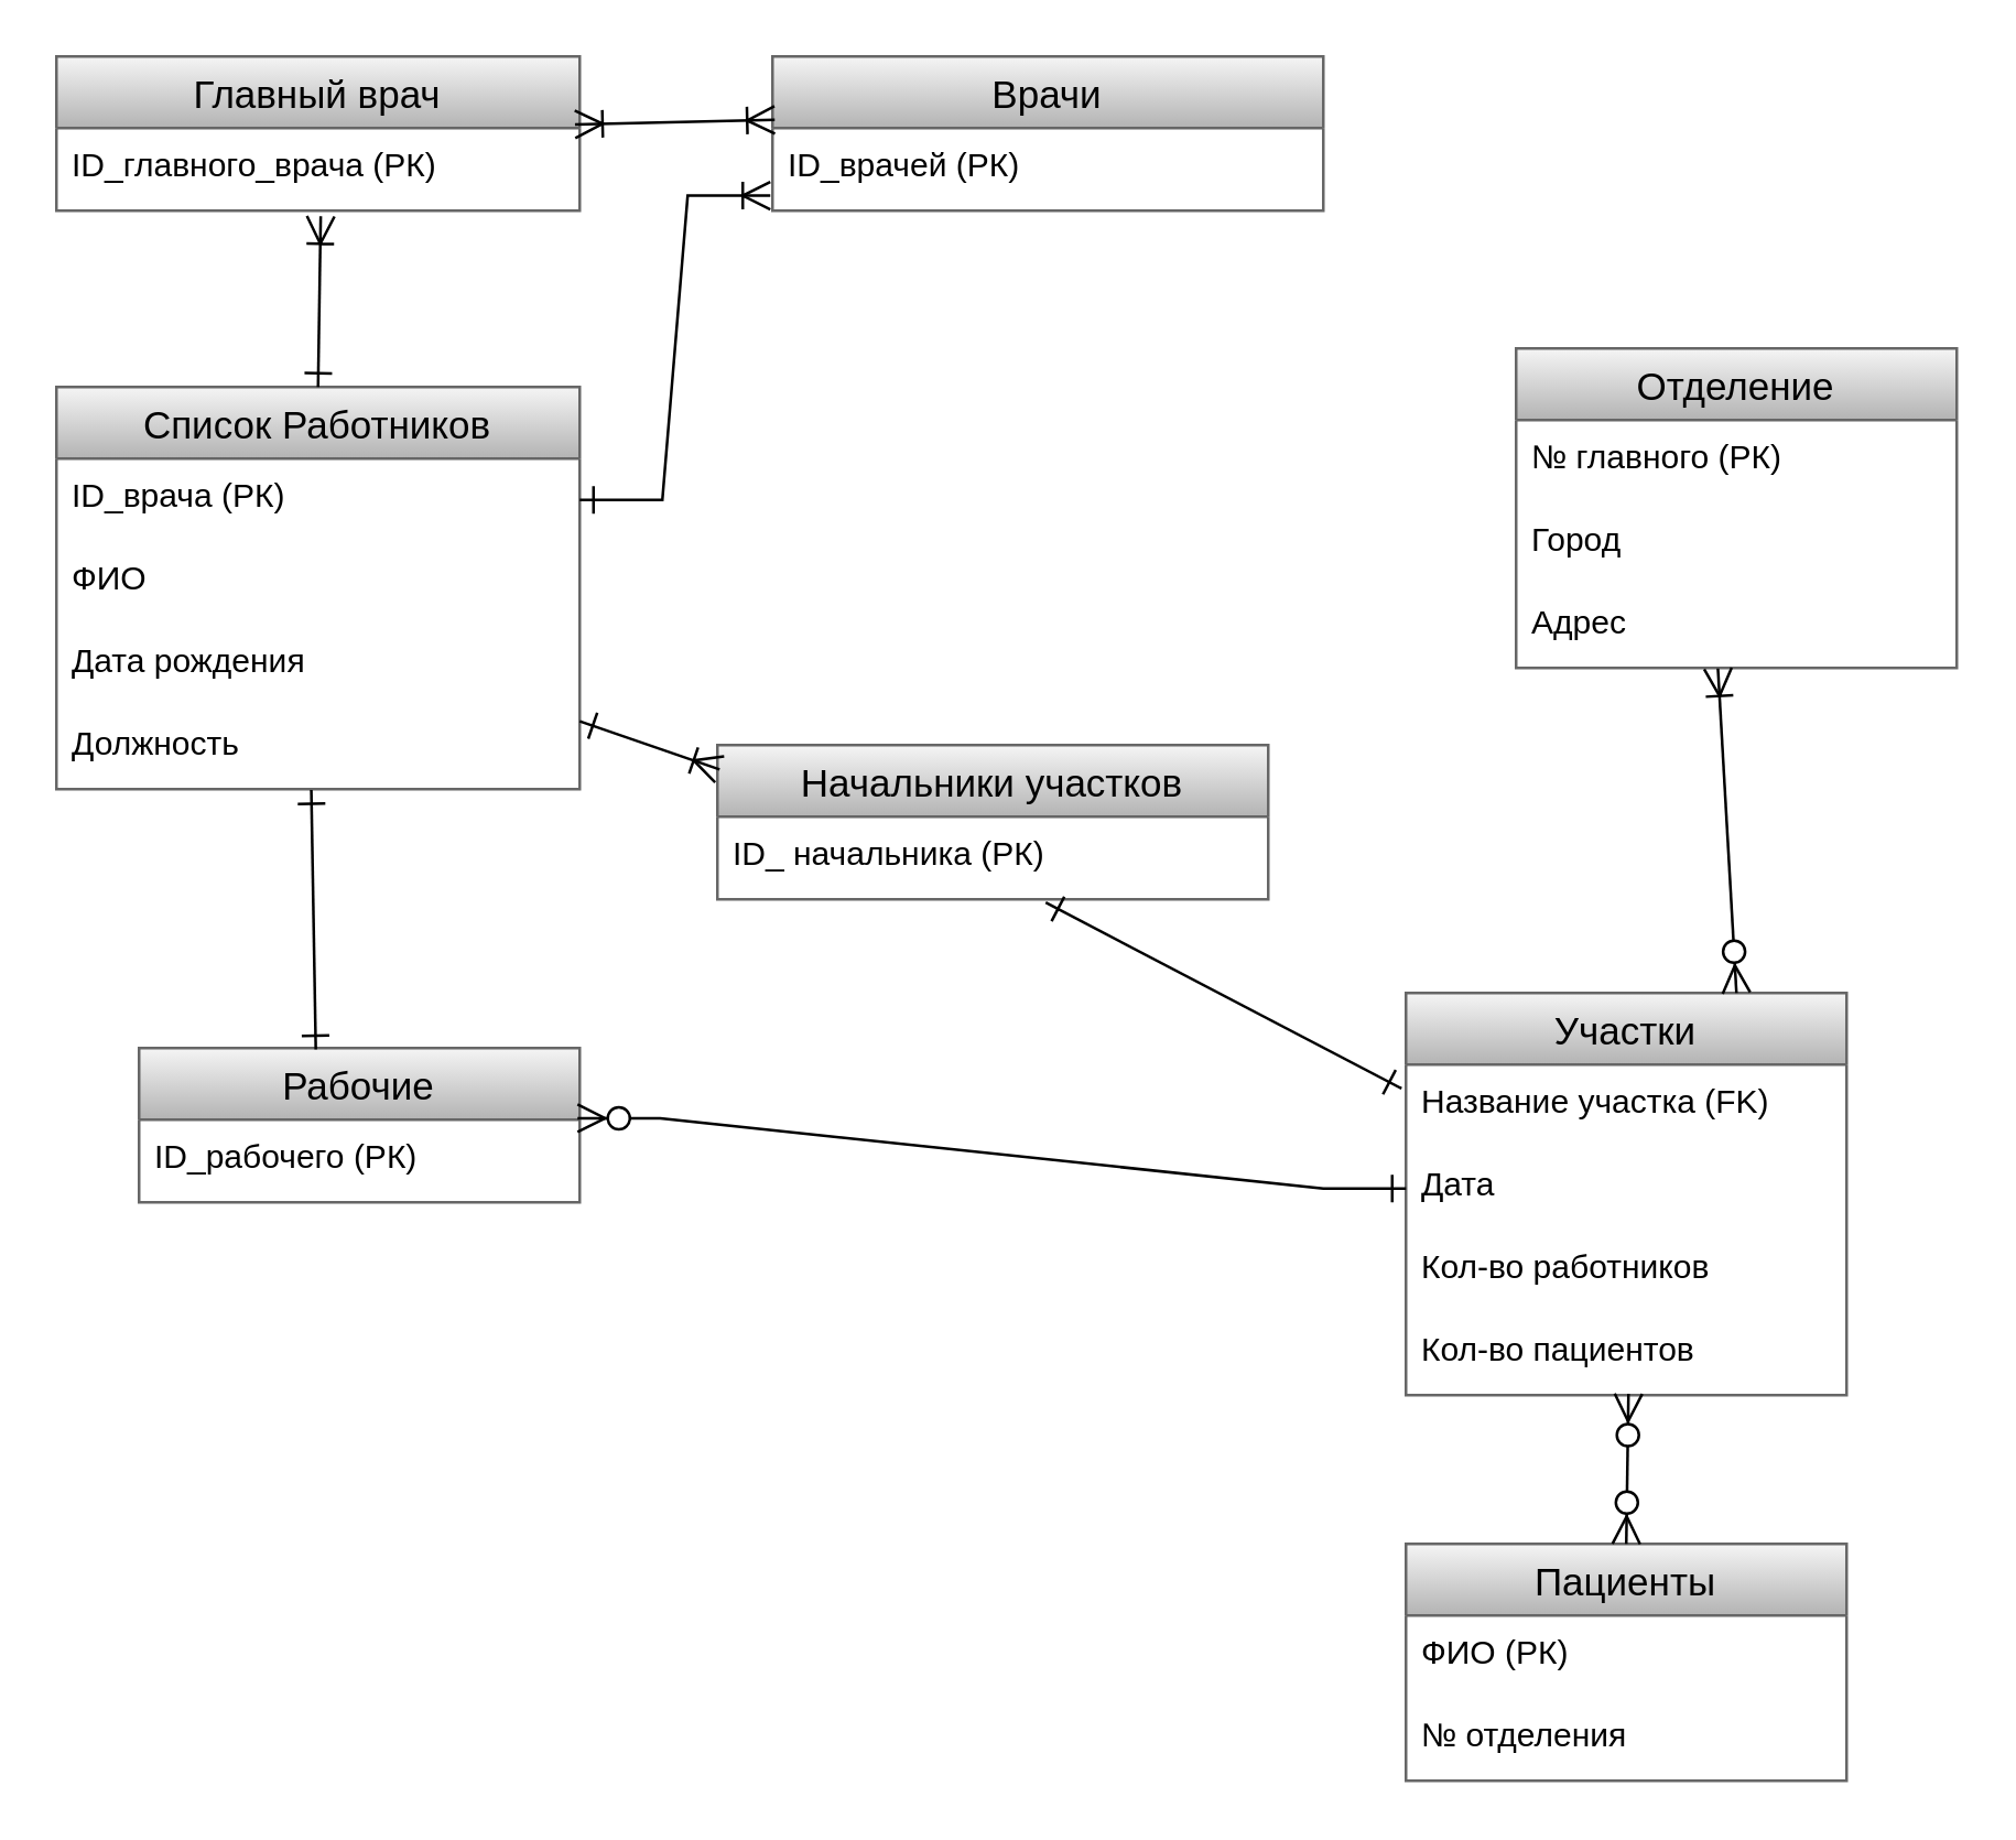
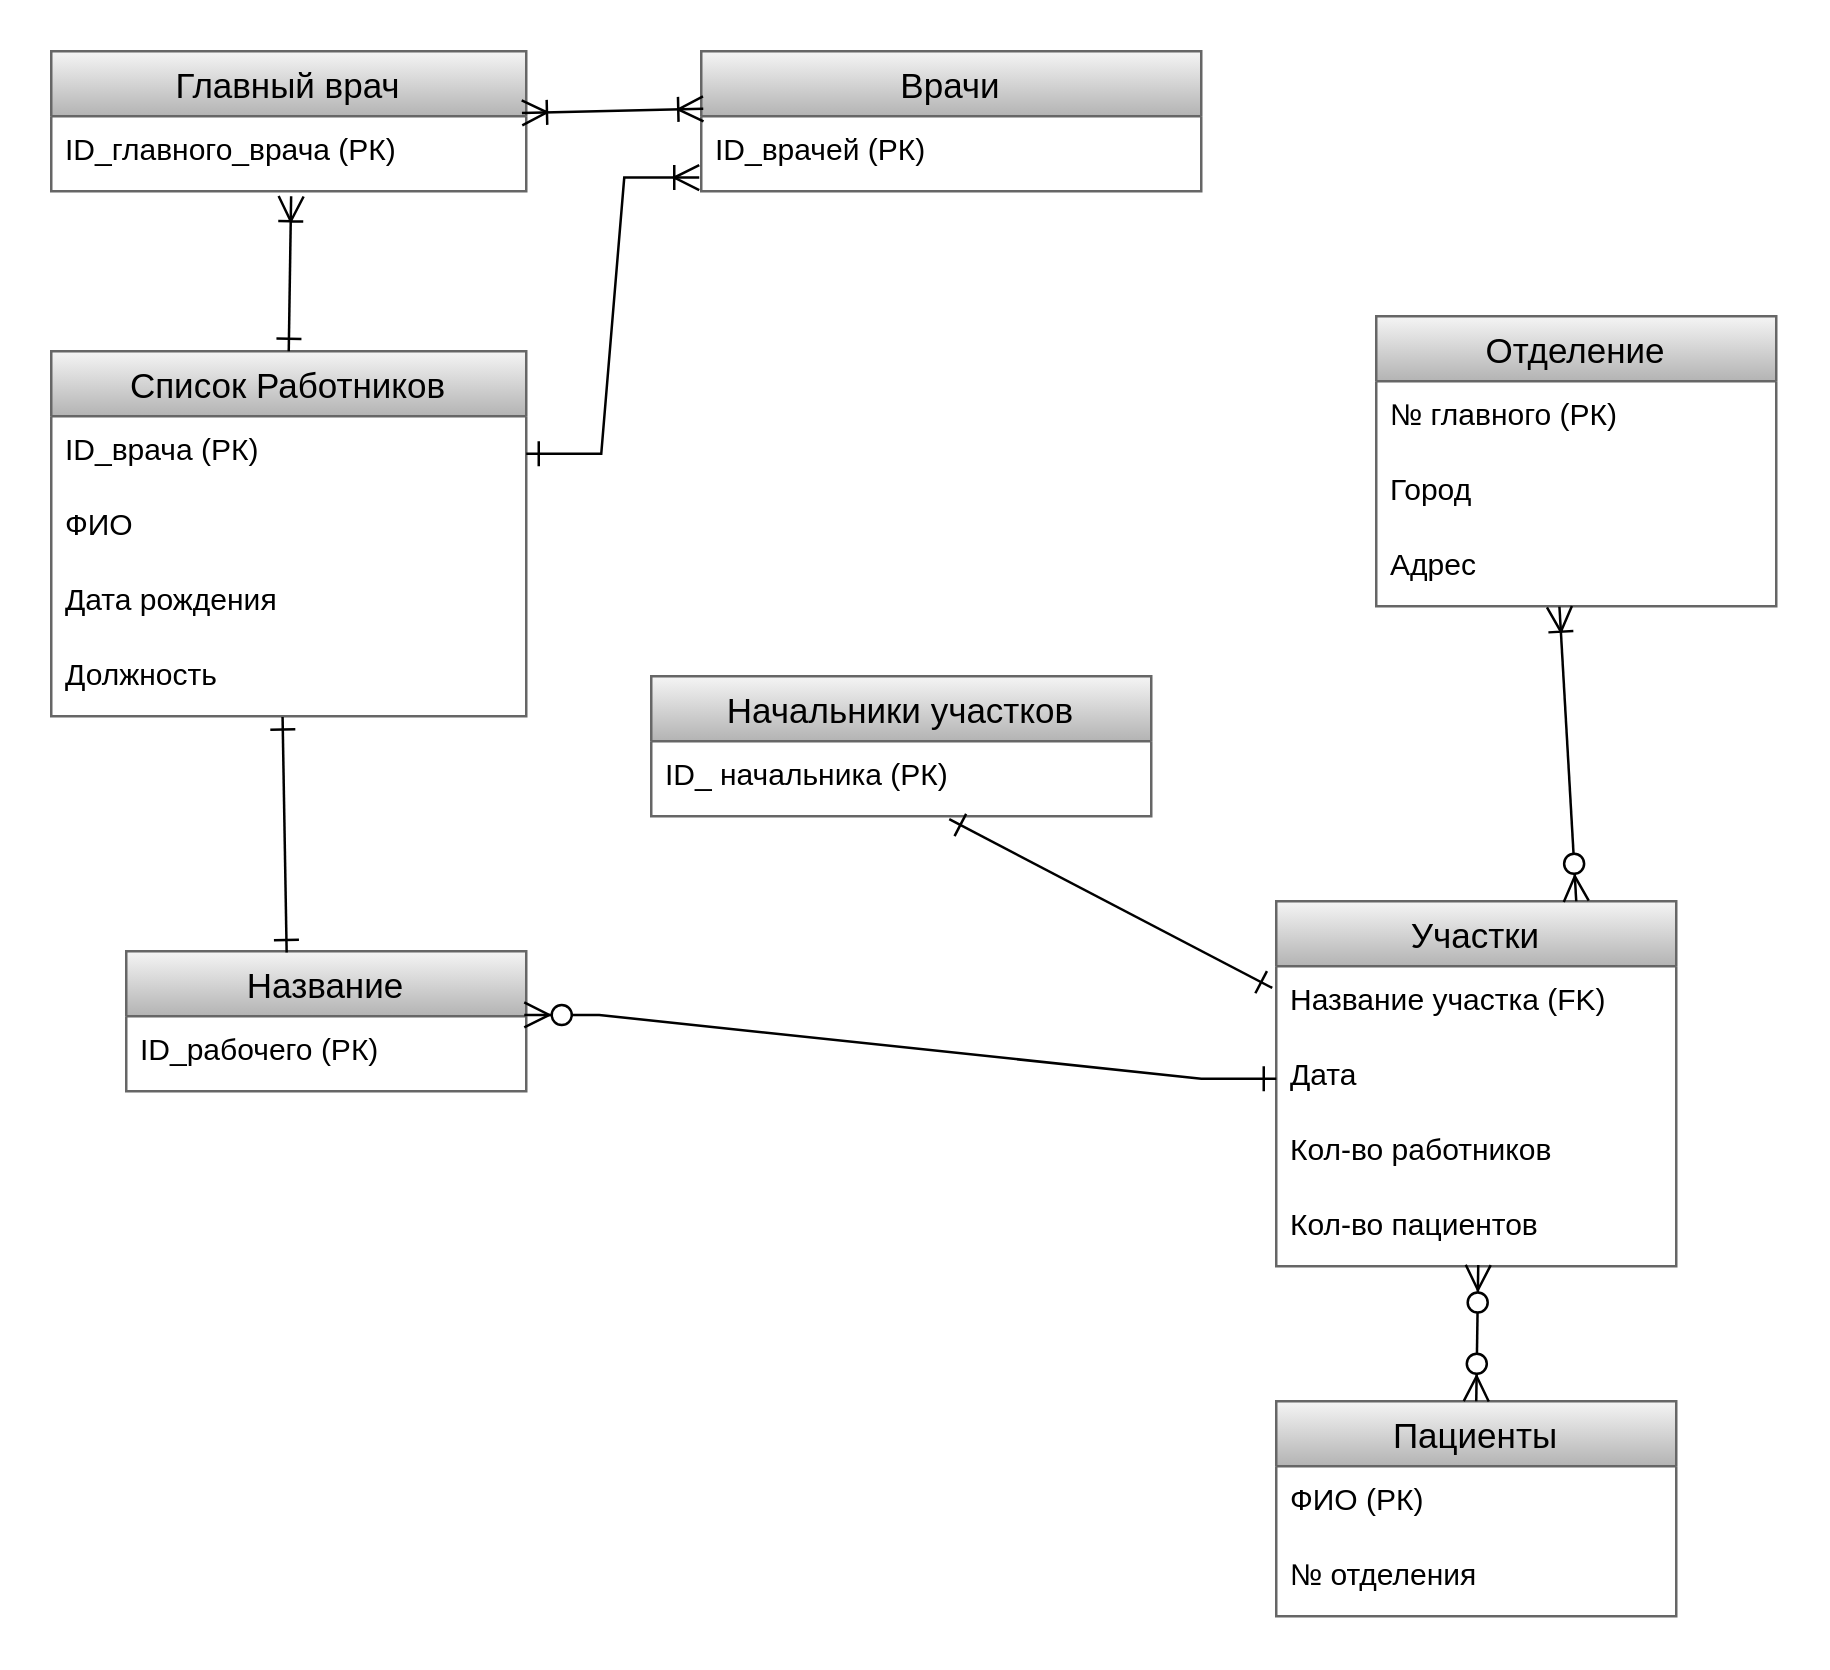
- <mxCell id="30" value="" style="fontSize=12;html=1;endArrow=ERoneToMany;startArrow=ERone;rounded=0;startFill=0;sourcePerimeterSpacing=9;targetPerimeterSpacing=9;jumpSize=6;startSize=8;endSize=8;entryX=0.004;entryY=0.158;entryDx=0;entryDy=0;entryPerimeter=0;exitX=1;exitY=0.178;exitDx=0;exitDy=0;exitPerimeter=0;" parent="1" source="10" target="11" edge="1"><mxGeometry x="-0.596" y="-165" width="100" height="100" relative="1" as="geometry"><mxPoint x="230" y="230" as="sourcePoint" /><mxPoint x="330" y="240" as="targetPoint" /><mxPoint as="offset" /></mxGeometry></mxCell>
- <mxCell id="17" value="Рабочие" style="swimlane;fontStyle=0;childLayout=stackLayout;horizontal=1;startSize=26;horizontalStack=0;resizeParent=1;resizeParentMax=0;resizeLast=0;collapsible=1;marginBottom=0;align=center;fontSize=14;fillColor=#f5f5f5;gradientColor=#b3b3b3;strokeColor=#666666;" parent="1" vertex="1"><mxGeometry x="50" y="380" width="160" height="56" as="geometry" /></mxCell>
+ <mxCell id="17" value="Название" style="swimlane;fontStyle=0;childLayout=stackLayout;horizontal=1;startSize=26;horizontalStack=0;resizeParent=1;resizeParentMax=0;resizeLast=0;collapsible=1;marginBottom=0;align=center;fontSize=14;fillColor=#f5f5f5;gradientColor=#b3b3b3;strokeColor=#666666;" parent="1" vertex="1"><mxGeometry x="50" y="380" width="160" height="56" as="geometry" /></mxCell>
